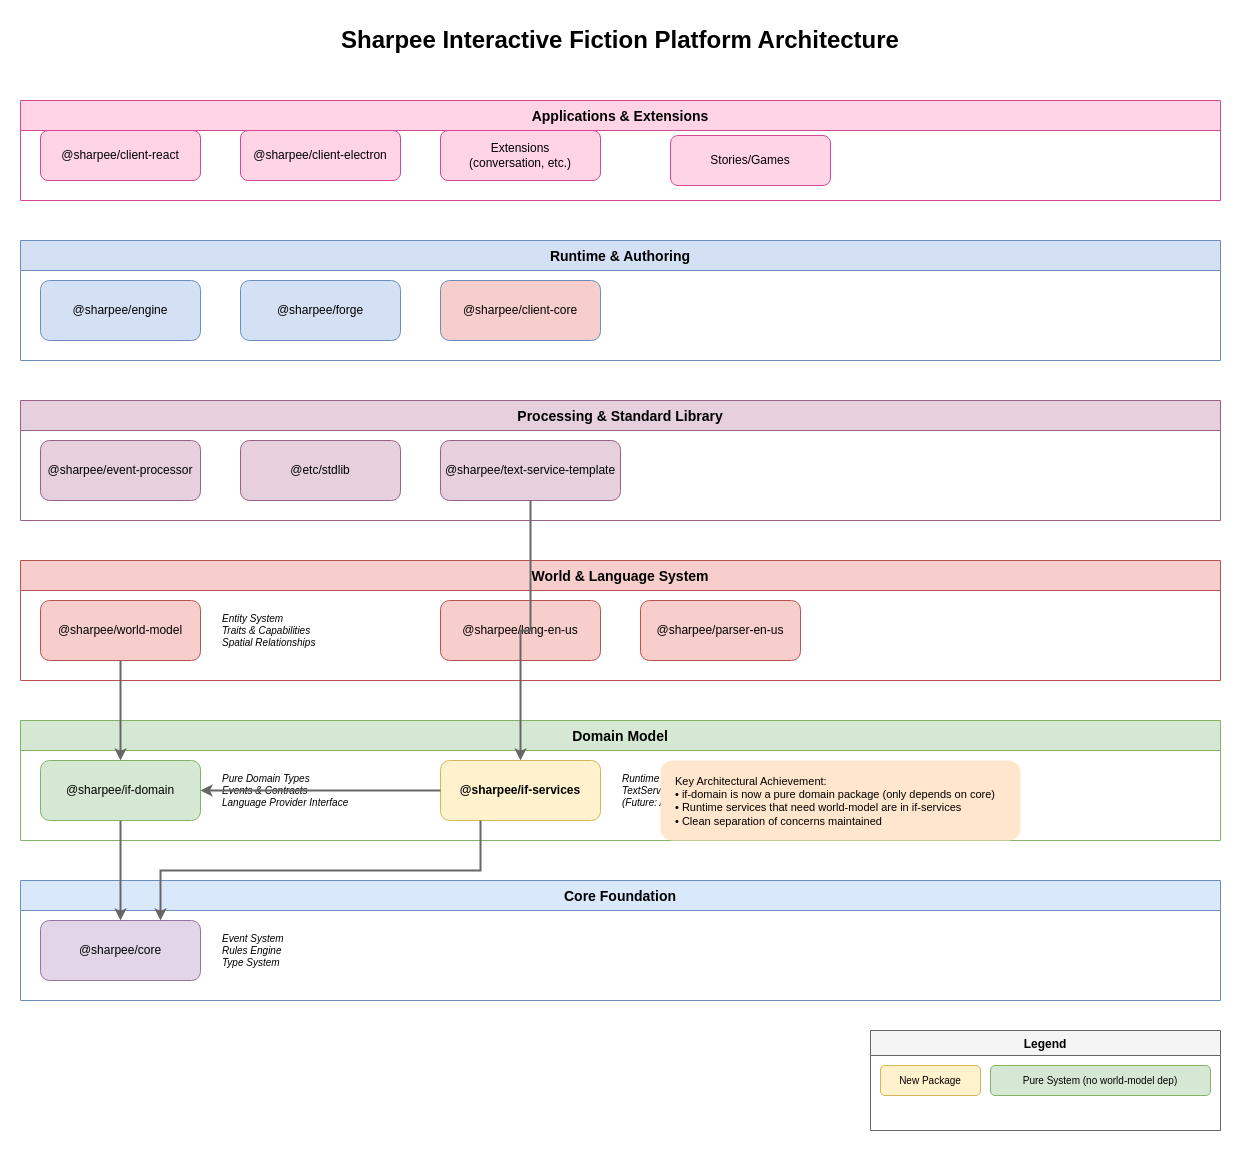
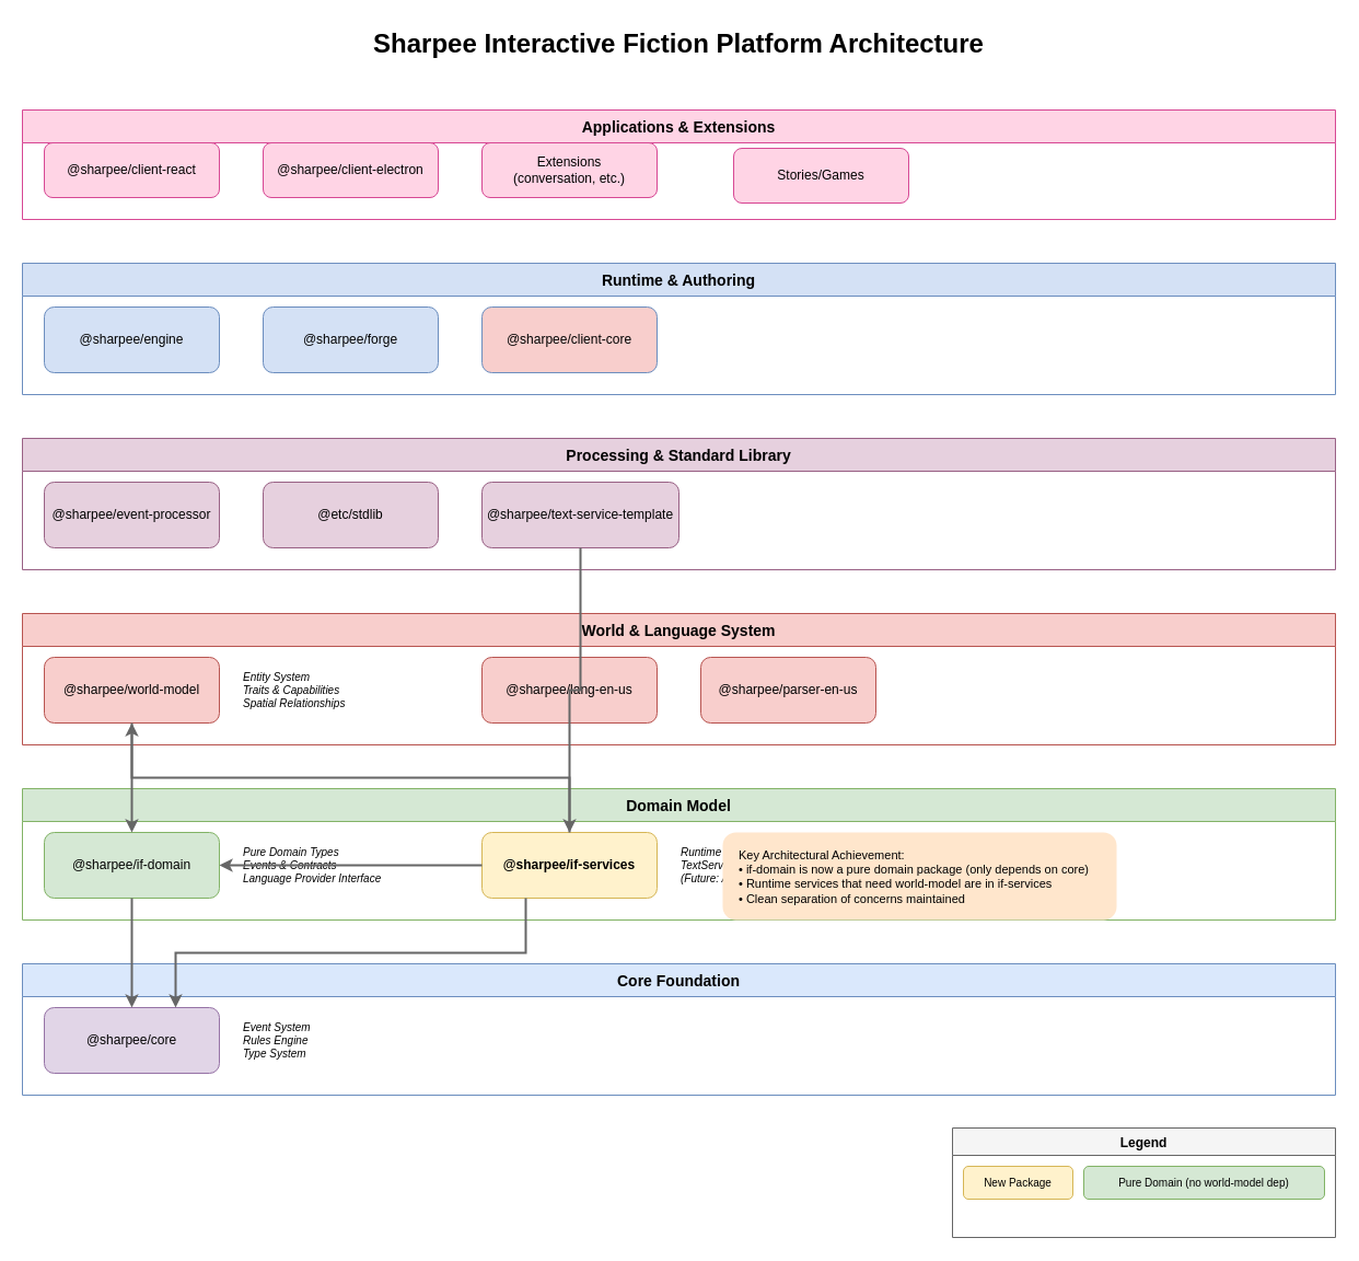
+ <mxCell id="32" style="edgeStyle=orthogonalEdgeStyle;rounded=0;orthogonalLoop=1;jettySize=auto;html=1;entryX=0.5;entryY=1;exitX=0.5;exitY=0;strokeWidth=2;strokeColor=#666666;" edge="1" parent="1" source="9" target="12"><mxGeometry relative="1" as="geometry" /></mxCell>
- <mxCell id="37" value="Pure System (no world-model dep)" style="rounded=1;whiteSpace=wrap;html=1;fillColor=#d5e8d4;strokeColor=#82b366;fontSize=10;" vertex="1" parent="35"><mxGeometry x="120" y="35" width="220" height="30" as="geometry" /></mxCell>
+ <mxCell id="37" value="Pure Domain (no world-model dep)" style="rounded=1;whiteSpace=wrap;html=1;fillColor=#d5e8d4;strokeColor=#82b366;fontSize=10;" vertex="1" parent="35"><mxGeometry x="120" y="35" width="220" height="30" as="geometry" /></mxCell>
